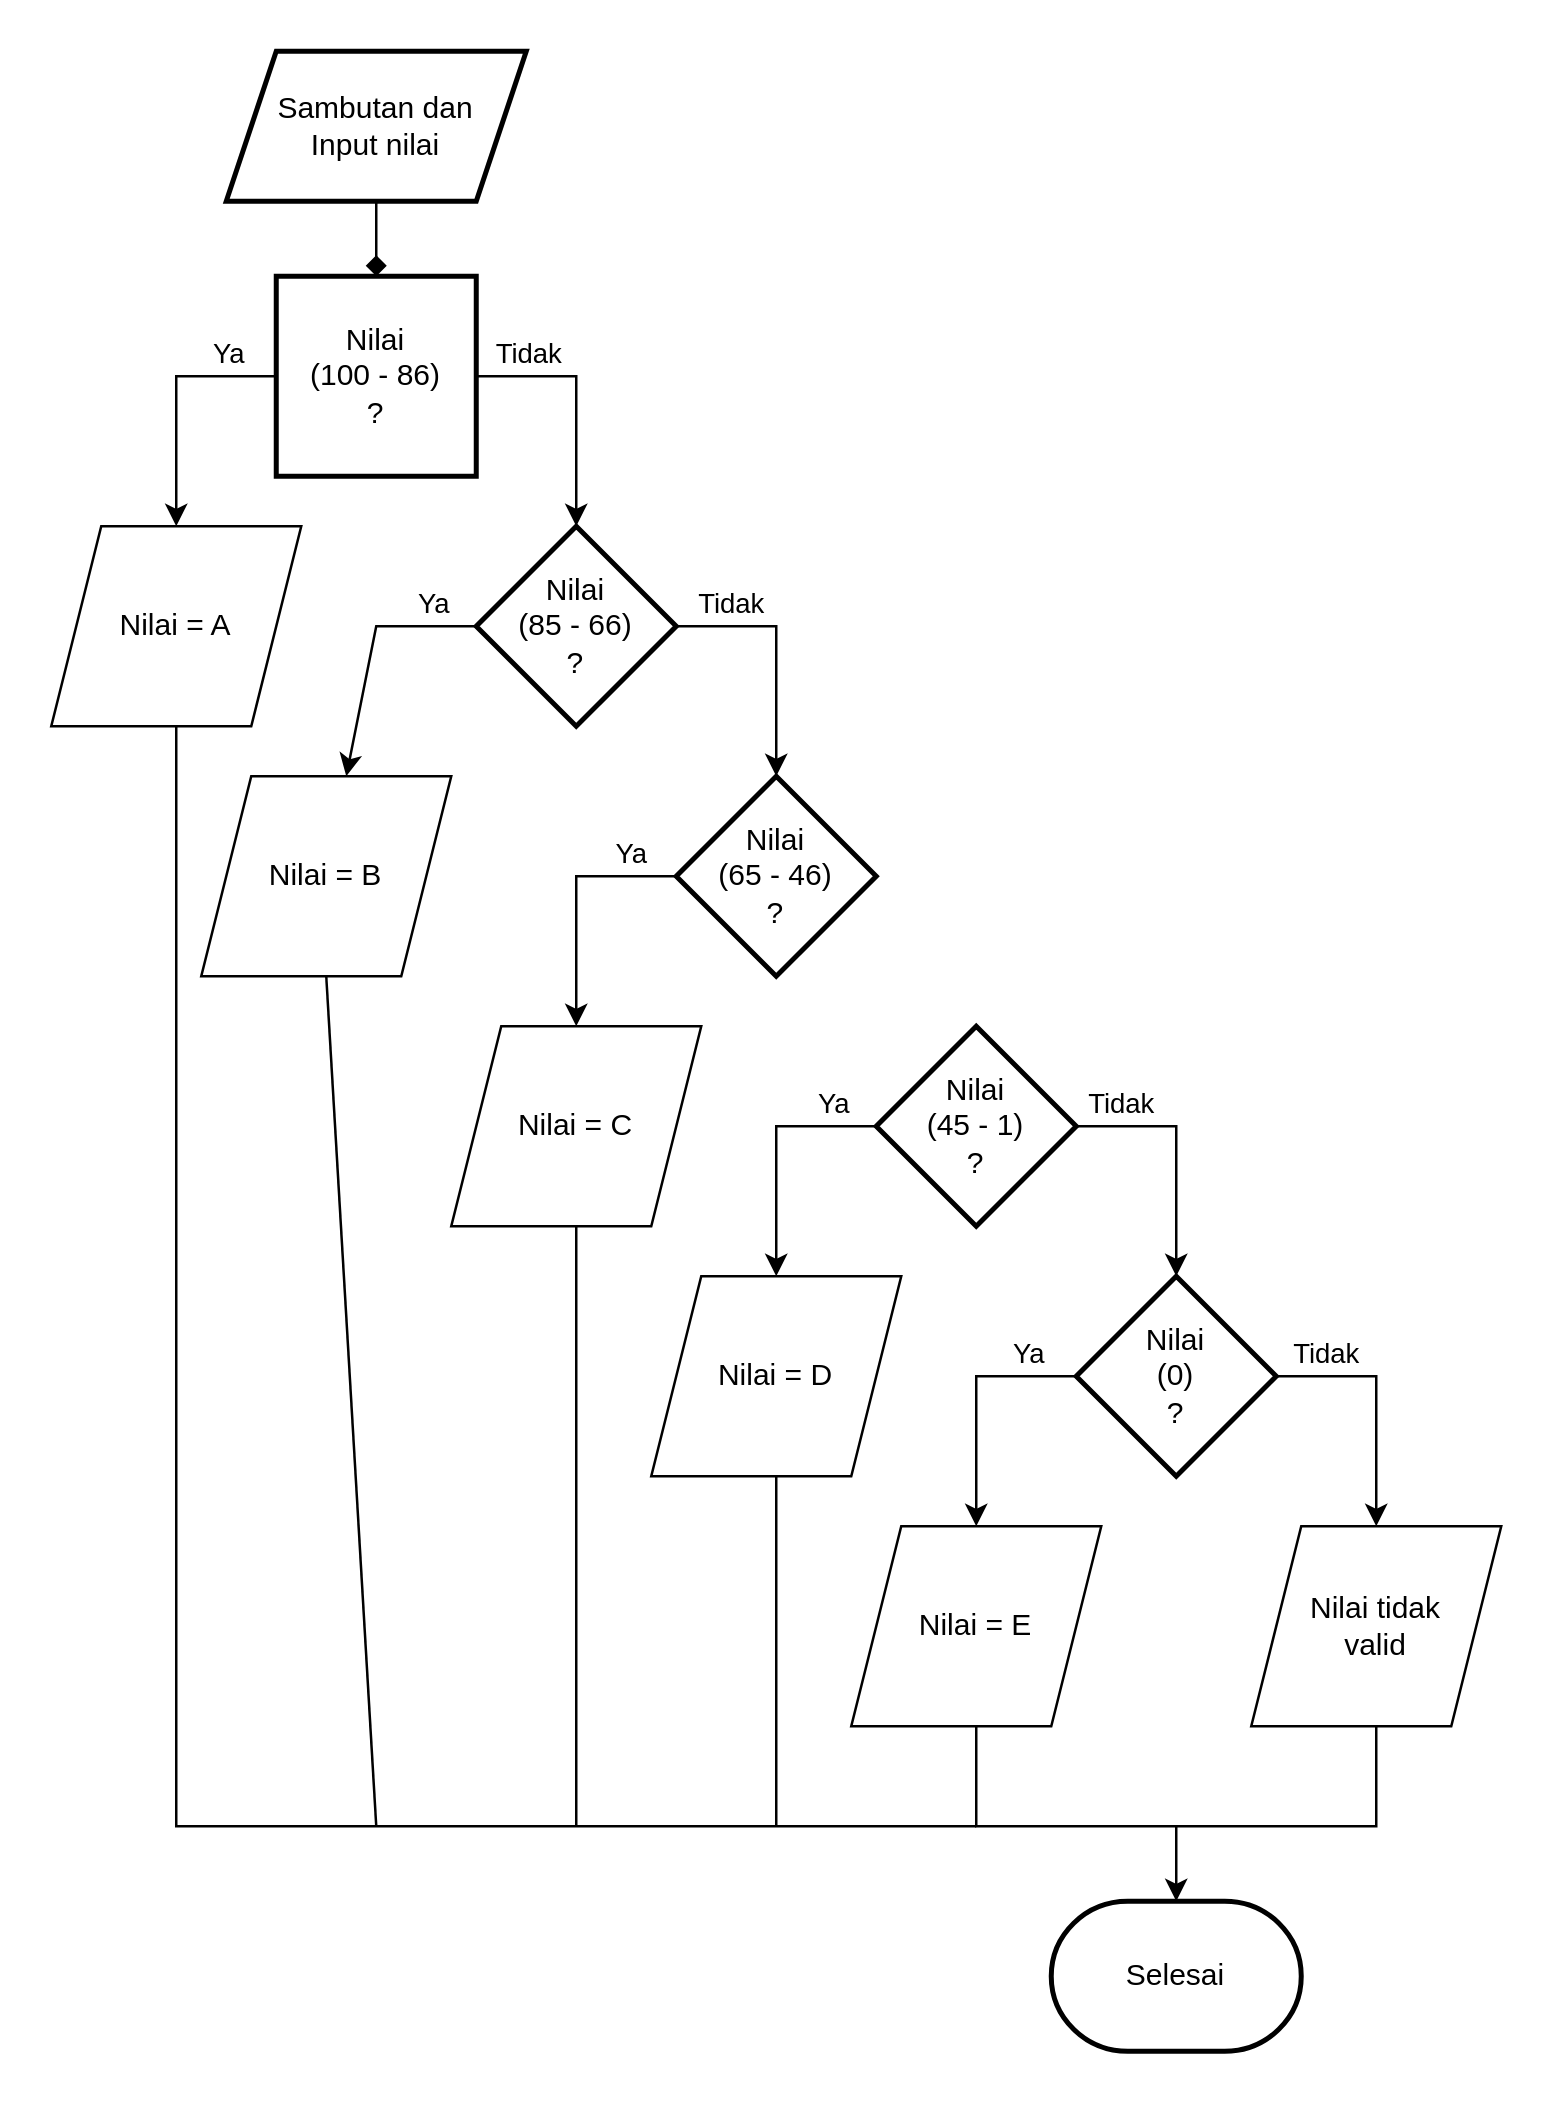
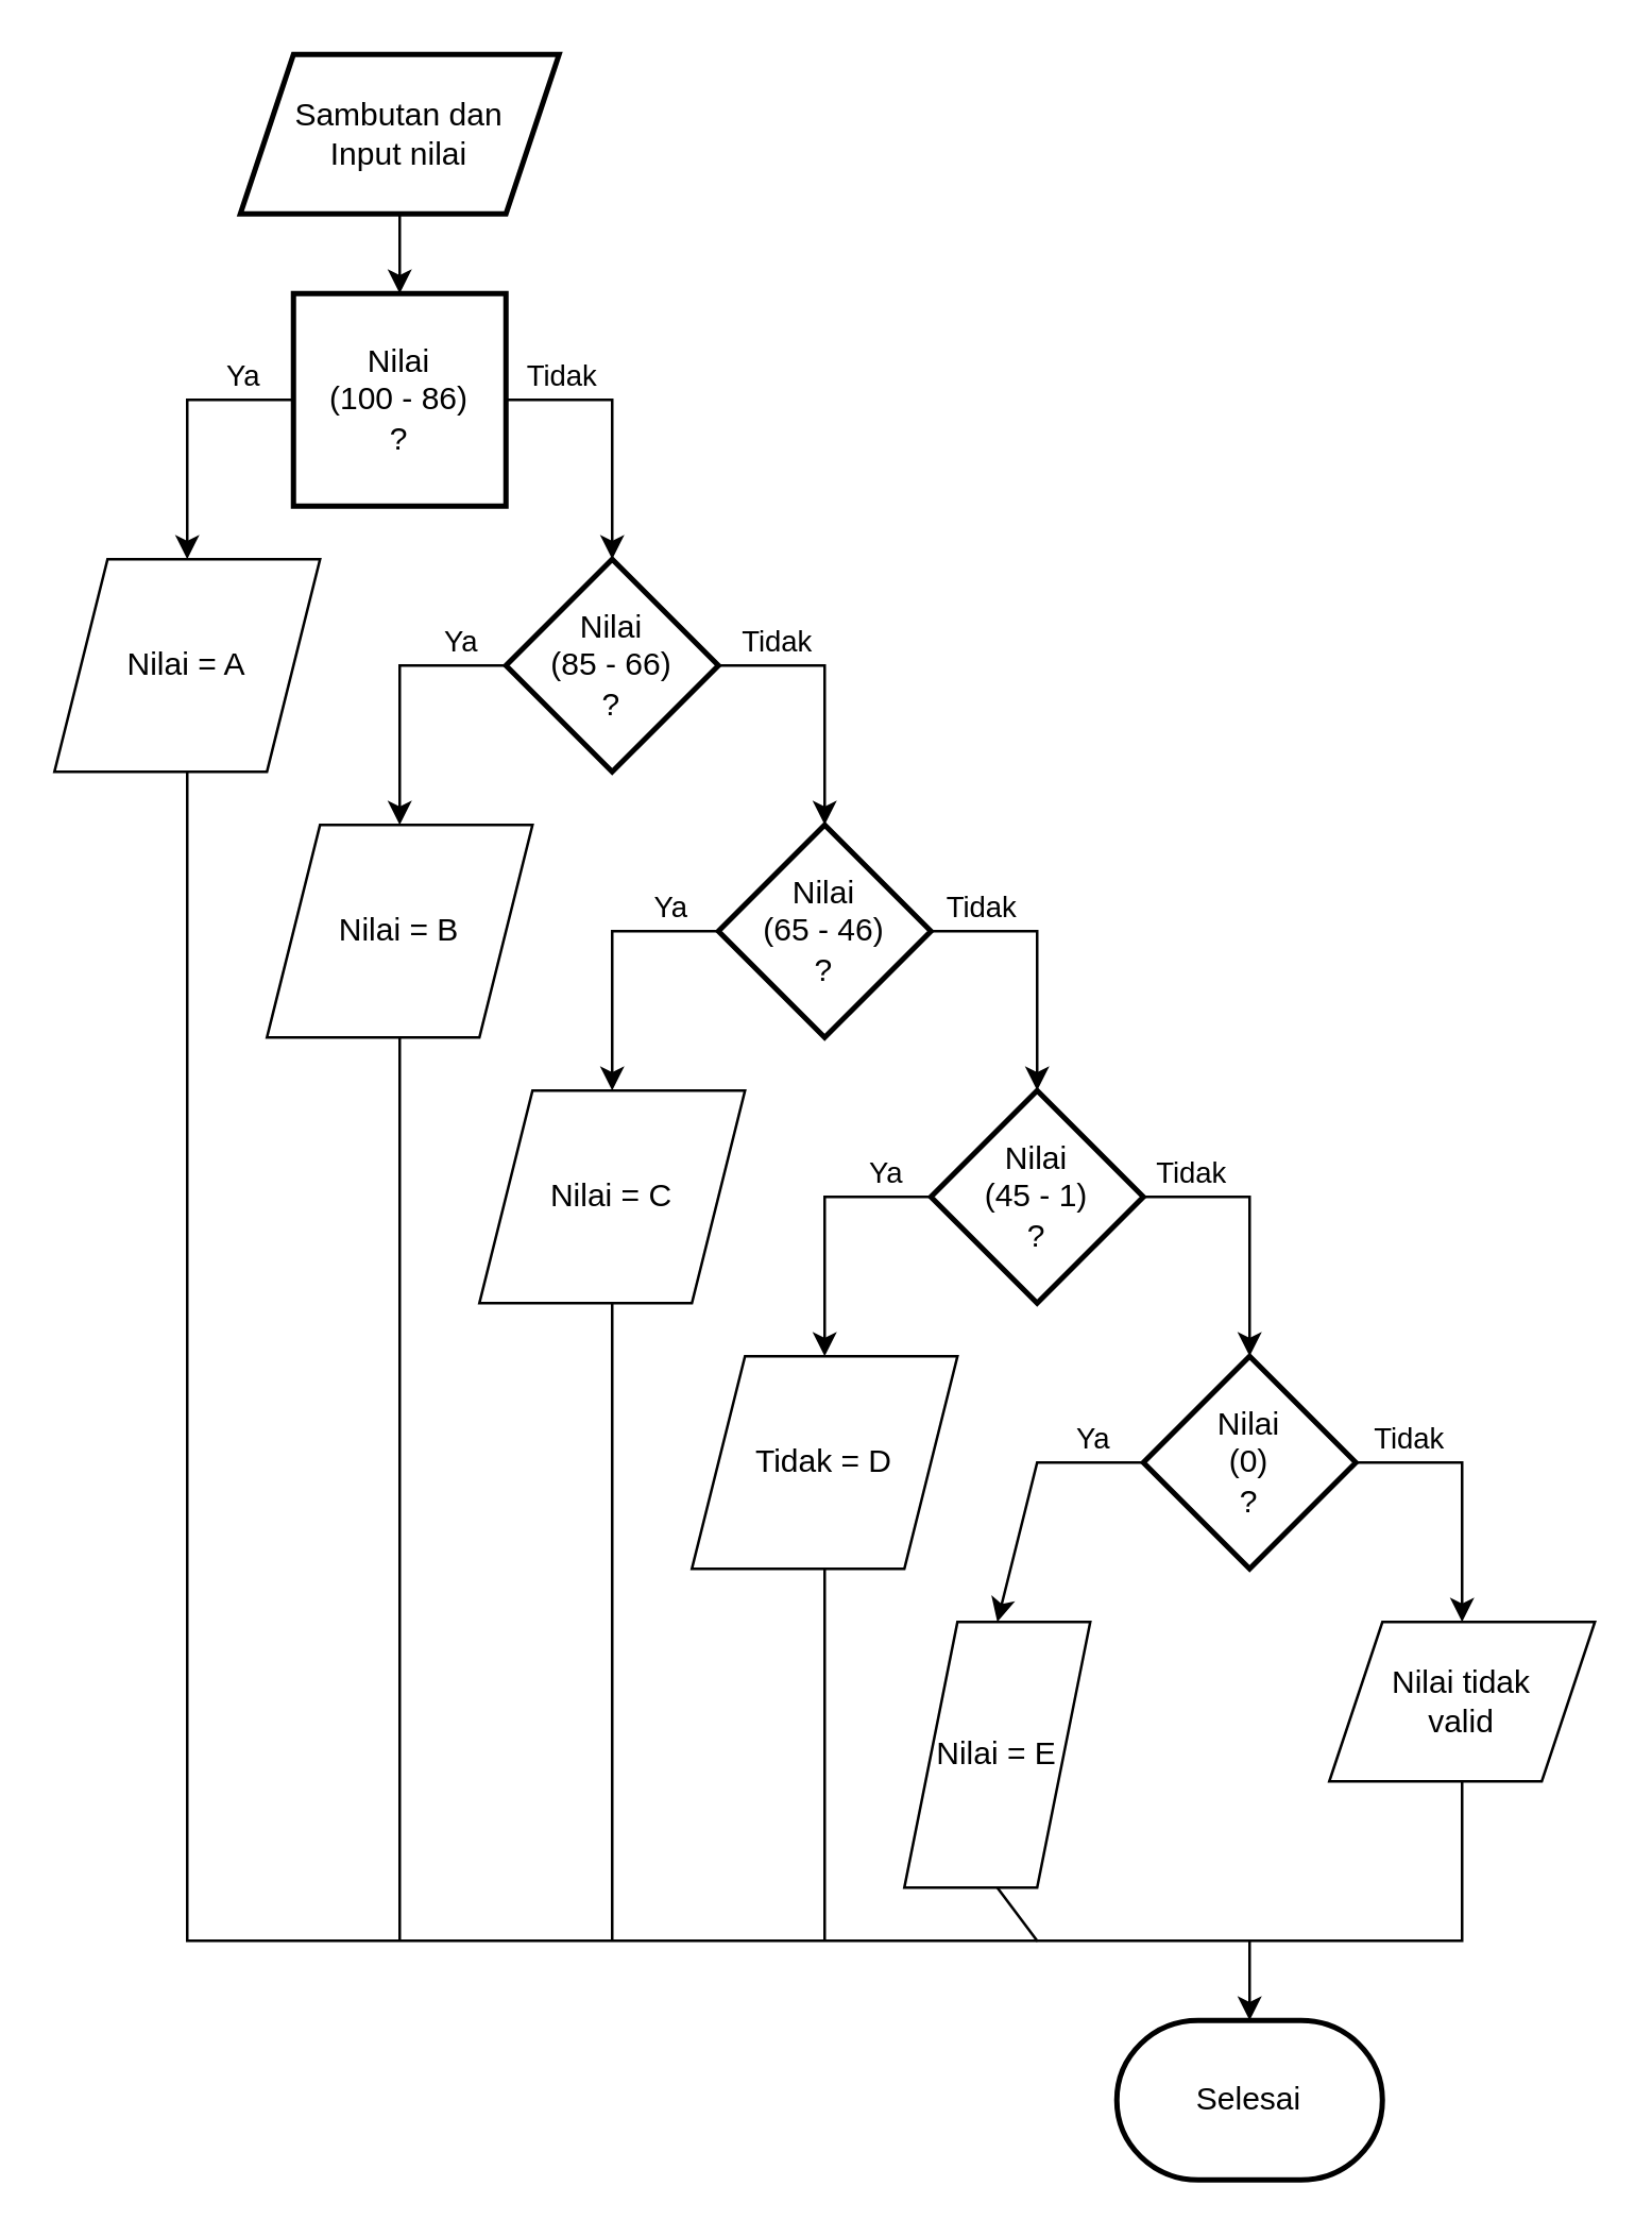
- <mxCell id="2" value="" style="edgeStyle=orthogonalEdgeStyle;rounded=0;orthogonalLoop=1;jettySize=auto;html=1;endArrow=diamond;" edge="1" parent="1" source="3" target="4"><mxGeometry relative="1" as="geometry" /></mxCell>
+ <mxCell id="2" value="" style="edgeStyle=orthogonalEdgeStyle;rounded=0;orthogonalLoop=1;jettySize=auto;html=1;" edge="1" parent="1" source="3" target="4"><mxGeometry relative="1" as="geometry" /></mxCell>
- <mxCell id="24" value="Nilai = B" style="shape=parallelogram;perimeter=parallelogramPerimeter;whiteSpace=wrap;html=1;fixedSize=1;" vertex="1" parent="1"><mxGeometry x="80" y="310" width="100" height="80" as="geometry" /></mxCell>
+ <mxCell id="24" value="Nilai = B" style="shape=parallelogram;perimeter=parallelogramPerimeter;whiteSpace=wrap;html=1;fixedSize=1;" vertex="1" parent="1"><mxGeometry x="100" y="310" width="100" height="80" as="geometry" /></mxCell>
+ <mxCell id="11" value="" style="endArrow=classic;html=1;rounded=0;exitX=1;exitY=0.5;exitDx=0;exitDy=0;entryX=0.5;entryY=0;entryDx=0;entryDy=0;" edge="1" parent="1" source="10" target="13"><mxGeometry width="50" height="50" relative="1" as="geometry"><mxPoint x="300" y="410" as="sourcePoint" /><mxPoint x="390" y="400" as="targetPoint" /><Array as="points"><mxPoint x="390" y="350" /></Array></mxGeometry></mxCell>
+ <mxCell id="12" value="Tidak" style="edgeLabel;html=1;align=center;verticalAlign=middle;resizable=0;points=[];" vertex="1" connectable="0" parent="11"><mxGeometry x="-0.643" y="-1" relative="1" as="geometry"><mxPoint y="-11" as="offset" /></mxGeometry></mxCell>
- <mxCell id="30" value="Nilai = D" style="shape=parallelogram;perimeter=parallelogramPerimeter;whiteSpace=wrap;html=1;fixedSize=1;" vertex="1" parent="1"><mxGeometry x="260" y="510" width="100" height="80" as="geometry" /></mxCell>
+ <mxCell id="30" value="Tidak = D" style="shape=parallelogram;perimeter=parallelogramPerimeter;whiteSpace=wrap;html=1;fixedSize=1;" vertex="1" parent="1"><mxGeometry x="260" y="510" width="100" height="80" as="geometry" /></mxCell>
- <mxCell id="34" value="Nilai = E" style="shape=parallelogram;perimeter=parallelogramPerimeter;whiteSpace=wrap;html=1;fixedSize=1;" vertex="1" parent="1"><mxGeometry x="340" y="610" width="100" height="80" as="geometry" /></mxCell>
+ <mxCell id="34" value="Nilai = E" style="shape=parallelogram;perimeter=parallelogramPerimeter;whiteSpace=wrap;html=1;fixedSize=1;" vertex="1" parent="1"><mxGeometry x="340" y="610" width="70" height="100" as="geometry" /></mxCell>
- <mxCell id="33" value="&lt;div&gt;Nilai tidak&lt;/div&gt;&lt;div&gt;valid&lt;br&gt;&lt;/div&gt;" style="shape=parallelogram;perimeter=parallelogramPerimeter;whiteSpace=wrap;html=1;fixedSize=1;" vertex="1" parent="1"><mxGeometry x="500" y="610" width="100" height="80" as="geometry" /></mxCell>
+ <mxCell id="33" value="&lt;div&gt;Nilai tidak&lt;/div&gt;&lt;div&gt;valid&lt;br&gt;&lt;/div&gt;" style="shape=parallelogram;perimeter=parallelogramPerimeter;whiteSpace=wrap;html=1;fixedSize=1;" vertex="1" parent="1"><mxGeometry x="500" y="610" width="100" height="60" as="geometry" /></mxCell>
